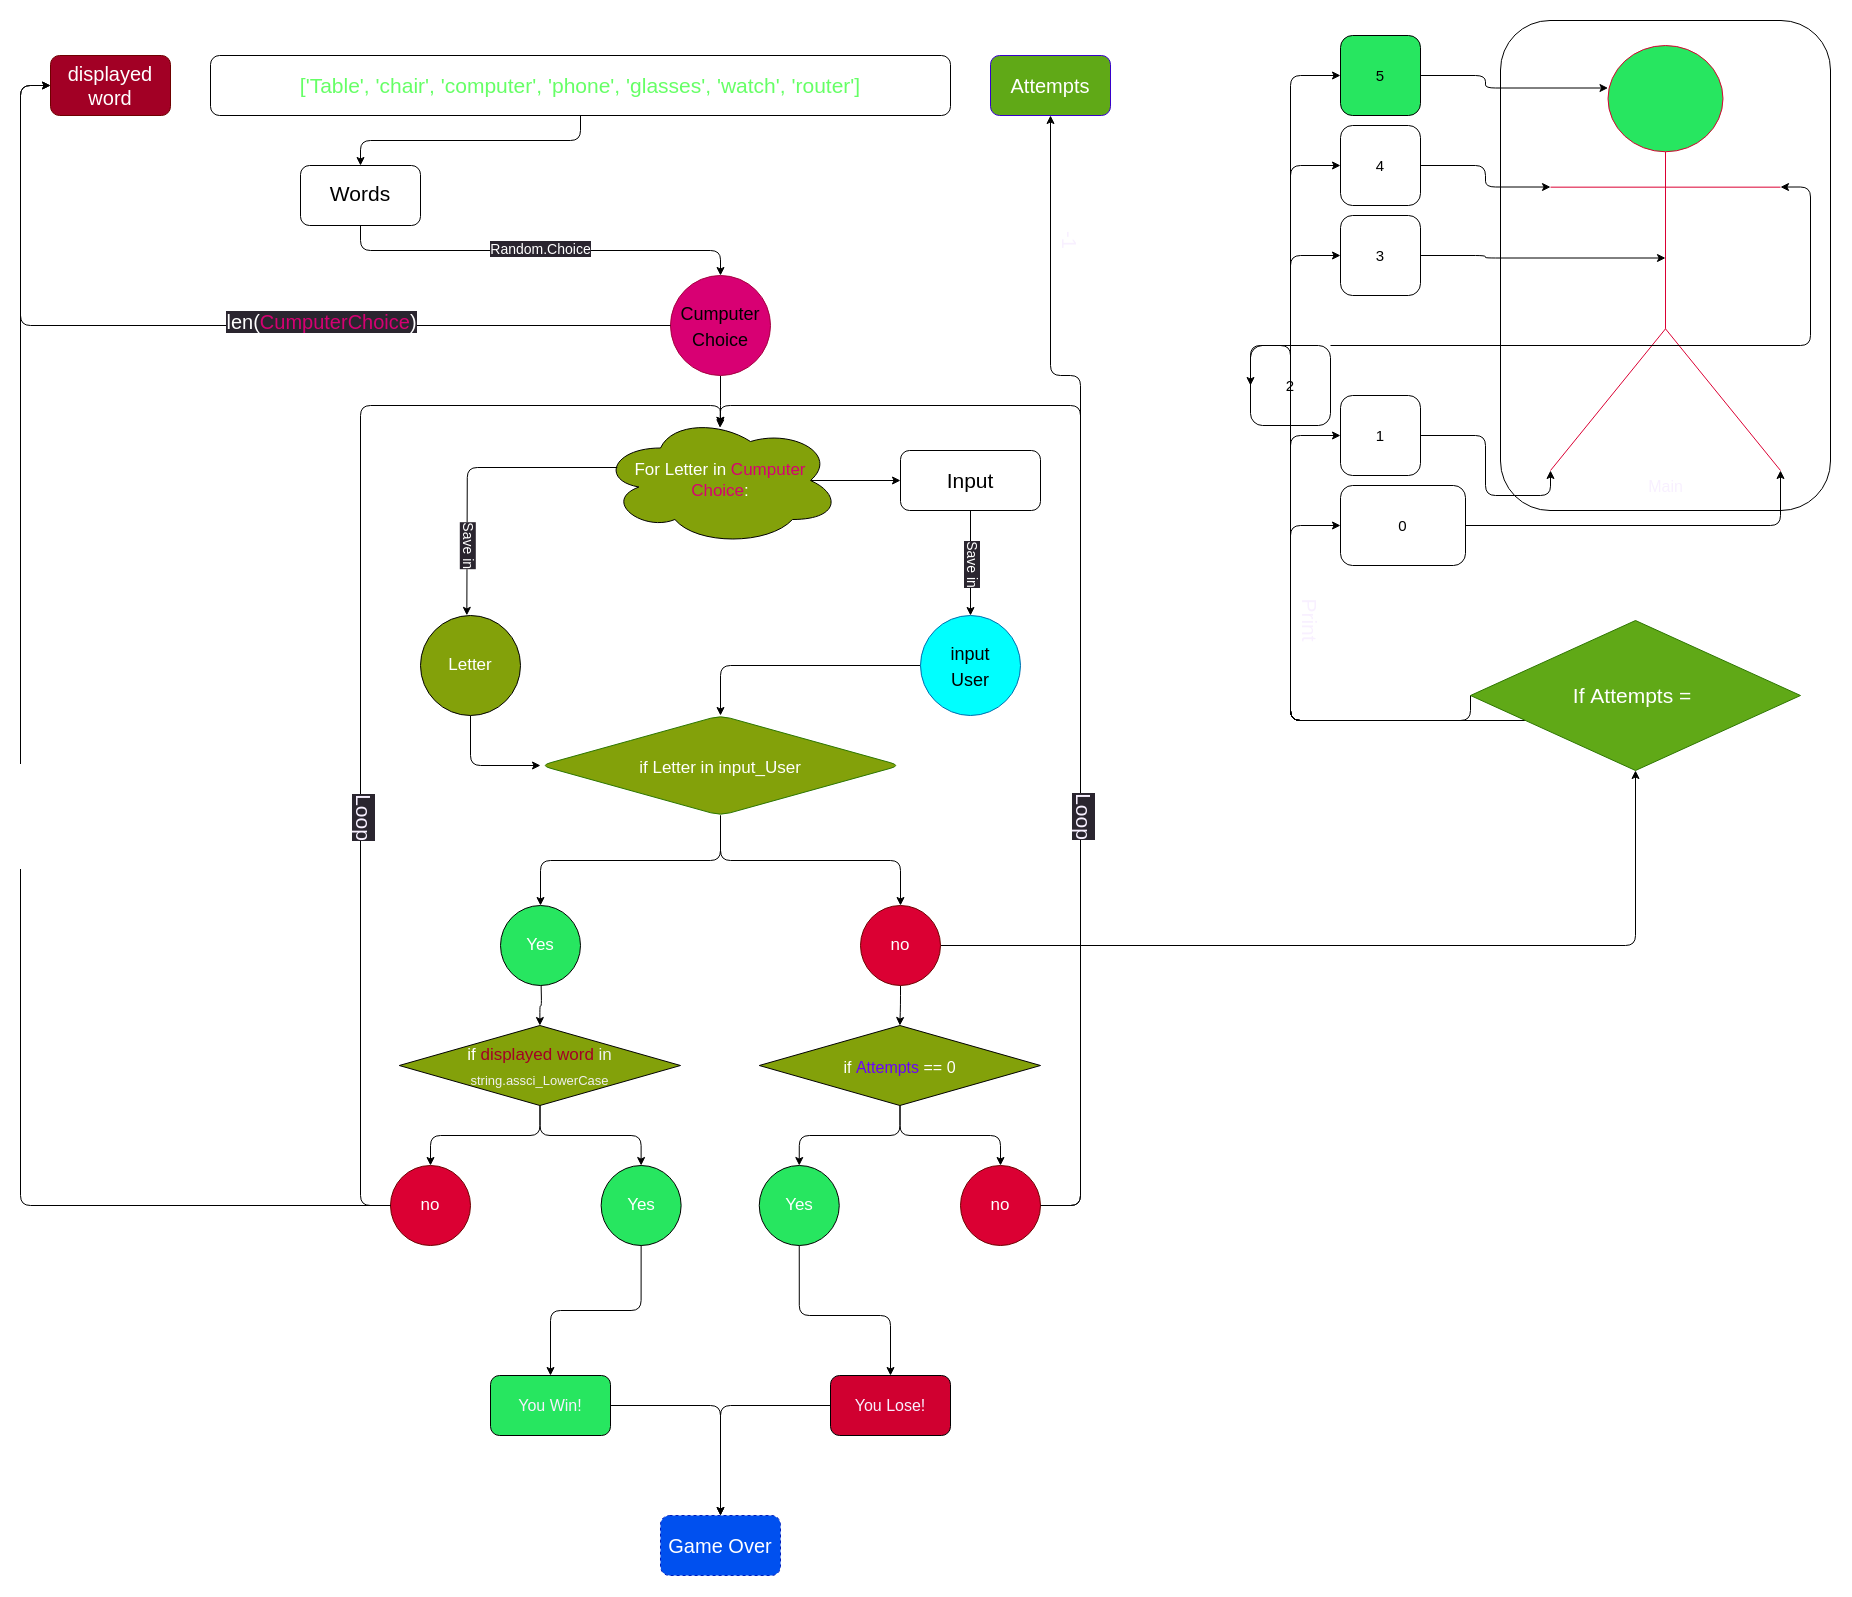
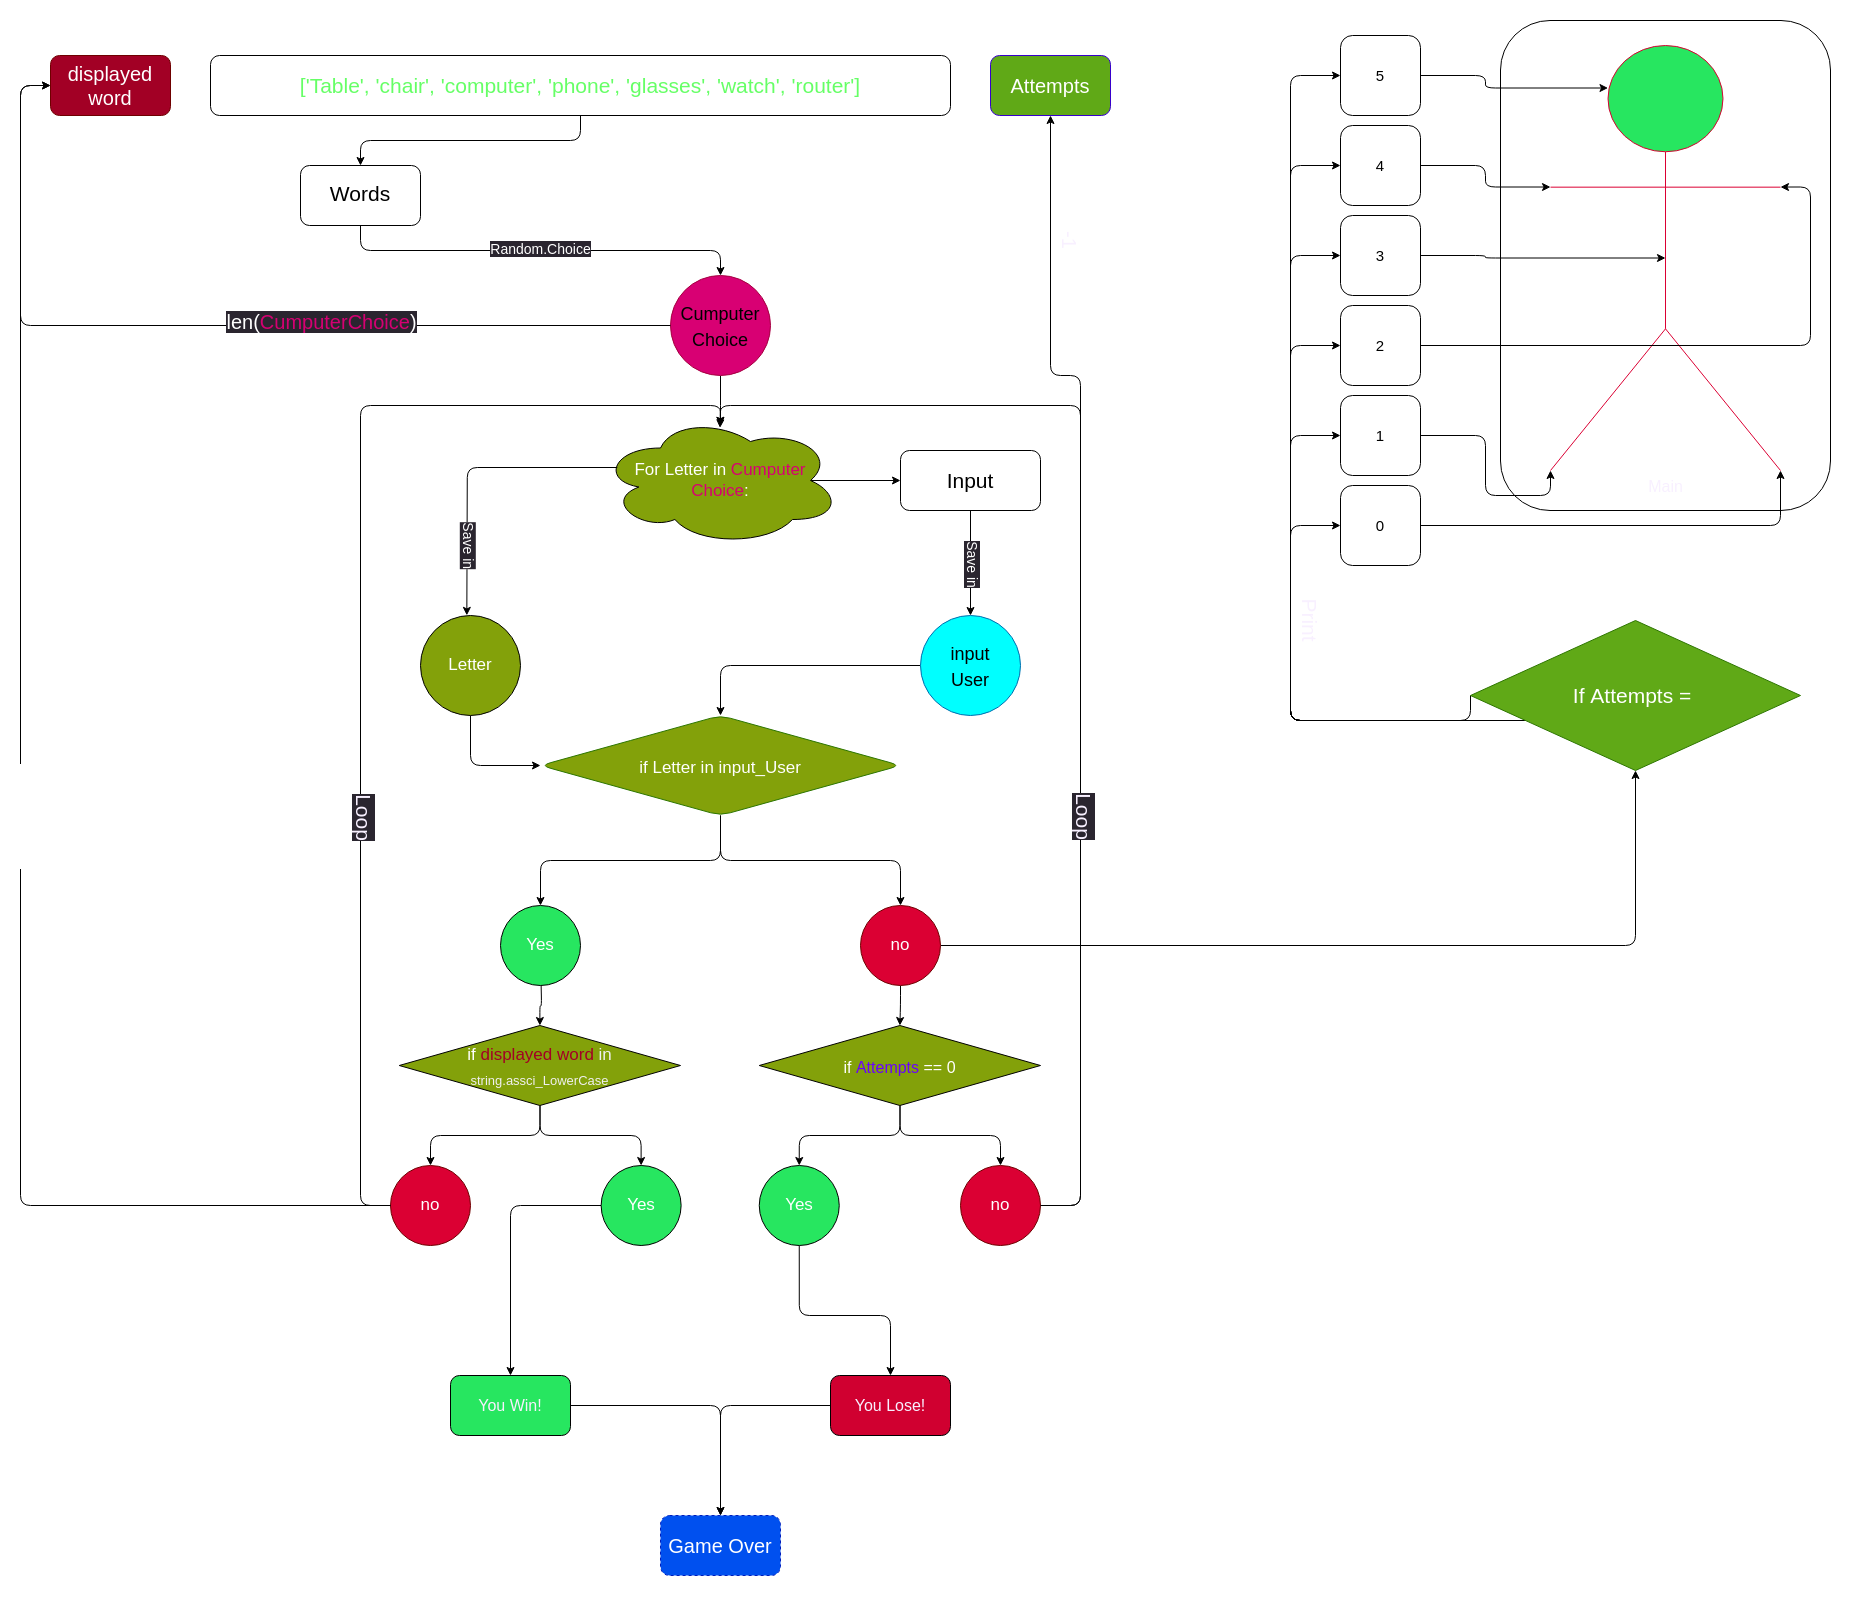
- <mxCell id="58" value="5" style="rounded=1;whiteSpace=wrap;html=1;shadow=0;sketch=0;fontSize=15;fillColor=#27e660;" parent="1" vertex="1"><mxGeometry x="1340" y="35" width="80" height="80" as="geometry" /></mxCell>
+ <mxCell id="58" value="5" style="rounded=1;whiteSpace=wrap;html=1;shadow=0;sketch=0;fontSize=15;" parent="1" vertex="1"><mxGeometry x="1340" y="35" width="80" height="80" as="geometry" /></mxCell>
- <mxCell id="52" value="2" style="rounded=1;whiteSpace=wrap;html=1;shadow=0;sketch=0;fontSize=15;" parent="1" vertex="1"><mxGeometry x="1250" y="345" width="80" height="80" as="geometry" /></mxCell>
+ <mxCell id="52" value="2" style="rounded=1;whiteSpace=wrap;html=1;shadow=0;sketch=0;fontSize=15;" parent="1" vertex="1"><mxGeometry x="1340" y="305" width="80" height="80" as="geometry" /></mxCell>
- <mxCell id="48" value="0" style="rounded=1;whiteSpace=wrap;html=1;shadow=0;sketch=0;fontSize=15;" parent="1" vertex="1"><mxGeometry x="1340" y="485" width="125" height="80" as="geometry" /></mxCell>
+ <mxCell id="48" value="0" style="rounded=1;whiteSpace=wrap;html=1;shadow=0;sketch=0;fontSize=15;" parent="1" vertex="1"><mxGeometry x="1340" y="485" width="80" height="80" as="geometry" /></mxCell>
- <mxCell id="42" value="You Win!" style="rounded=1;whiteSpace=wrap;html=1;fontSize=16;fontColor=#F8F0FF;fillColor=#27e660;" parent="1" vertex="1"><mxGeometry x="490" y="1375" width="120" height="60" as="geometry" /></mxCell>
+ <mxCell id="42" value="You Win!" style="rounded=1;whiteSpace=wrap;html=1;fontSize=16;fontColor=#F8F0FF;fillColor=#27e660;" parent="1" vertex="1"><mxGeometry x="450" y="1375" width="120" height="60" as="geometry" /></mxCell>
